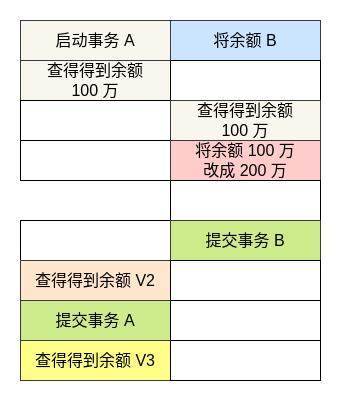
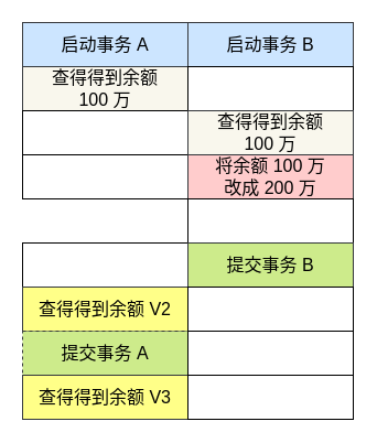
- <mxCell id="2" value="启动事务 A" style="rounded=0;whiteSpace=wrap;html=1;fontSize=16;fillColor=#f9f7ed;strokeColor=#36393d;" vertex="1" parent="1"><mxGeometry x="20" y="20" width="150" height="40" as="geometry" /></mxCell>
+ <mxCell id="2" value="启动事务 A" style="rounded=0;whiteSpace=wrap;html=1;fontSize=16;fillColor=#cce5ff;strokeColor=#36393d;" vertex="1" parent="1"><mxGeometry x="20" y="20" width="150" height="40" as="geometry" /></mxCell>
- <mxCell id="4" value="将余额 B" style="rounded=0;whiteSpace=wrap;html=1;fontSize=16;fillColor=#cce5ff;strokeColor=#36393d;" vertex="1" parent="1"><mxGeometry x="170" y="20" width="150" height="40" as="geometry" /></mxCell>
+ <mxCell id="4" value="启动事务 B" style="rounded=0;whiteSpace=wrap;html=1;fontSize=16;fillColor=#cce5ff;strokeColor=#36393d;" vertex="1" parent="1"><mxGeometry x="170" y="20" width="150" height="40" as="geometry" /></mxCell>
- <mxCell id="13" value="&lt;span&gt;查得得到余额 V2&lt;/span&gt;" style="rounded=0;whiteSpace=wrap;html=1;fontSize=16;fillColor=#ffe6cc;strokeColor=#36393d;" vertex="1" parent="1"><mxGeometry x="20" y="260" width="150" height="40" as="geometry" /></mxCell>
+ <mxCell id="13" value="&lt;span&gt;查得得到余额 V2&lt;/span&gt;" style="rounded=0;whiteSpace=wrap;html=1;fontSize=16;fillColor=#ffff88;strokeColor=#36393d;" vertex="1" parent="1"><mxGeometry x="20" y="260" width="150" height="40" as="geometry" /></mxCell>
- <mxCell id="15" value="提交事务 A" style="rounded=0;whiteSpace=wrap;html=1;fontSize=16;fillColor=#cdeb8b;strokeColor=#36393d;" vertex="1" parent="1"><mxGeometry x="20" y="300" width="150" height="40" as="geometry" /></mxCell>
+ <mxCell id="15" value="提交事务 A" style="rounded=0;whiteSpace=wrap;html=1;fontSize=16;fillColor=#cdeb8b;strokeColor=#36393d;dashed=1;" vertex="1" parent="1"><mxGeometry x="20" y="300" width="150" height="40" as="geometry" /></mxCell>
